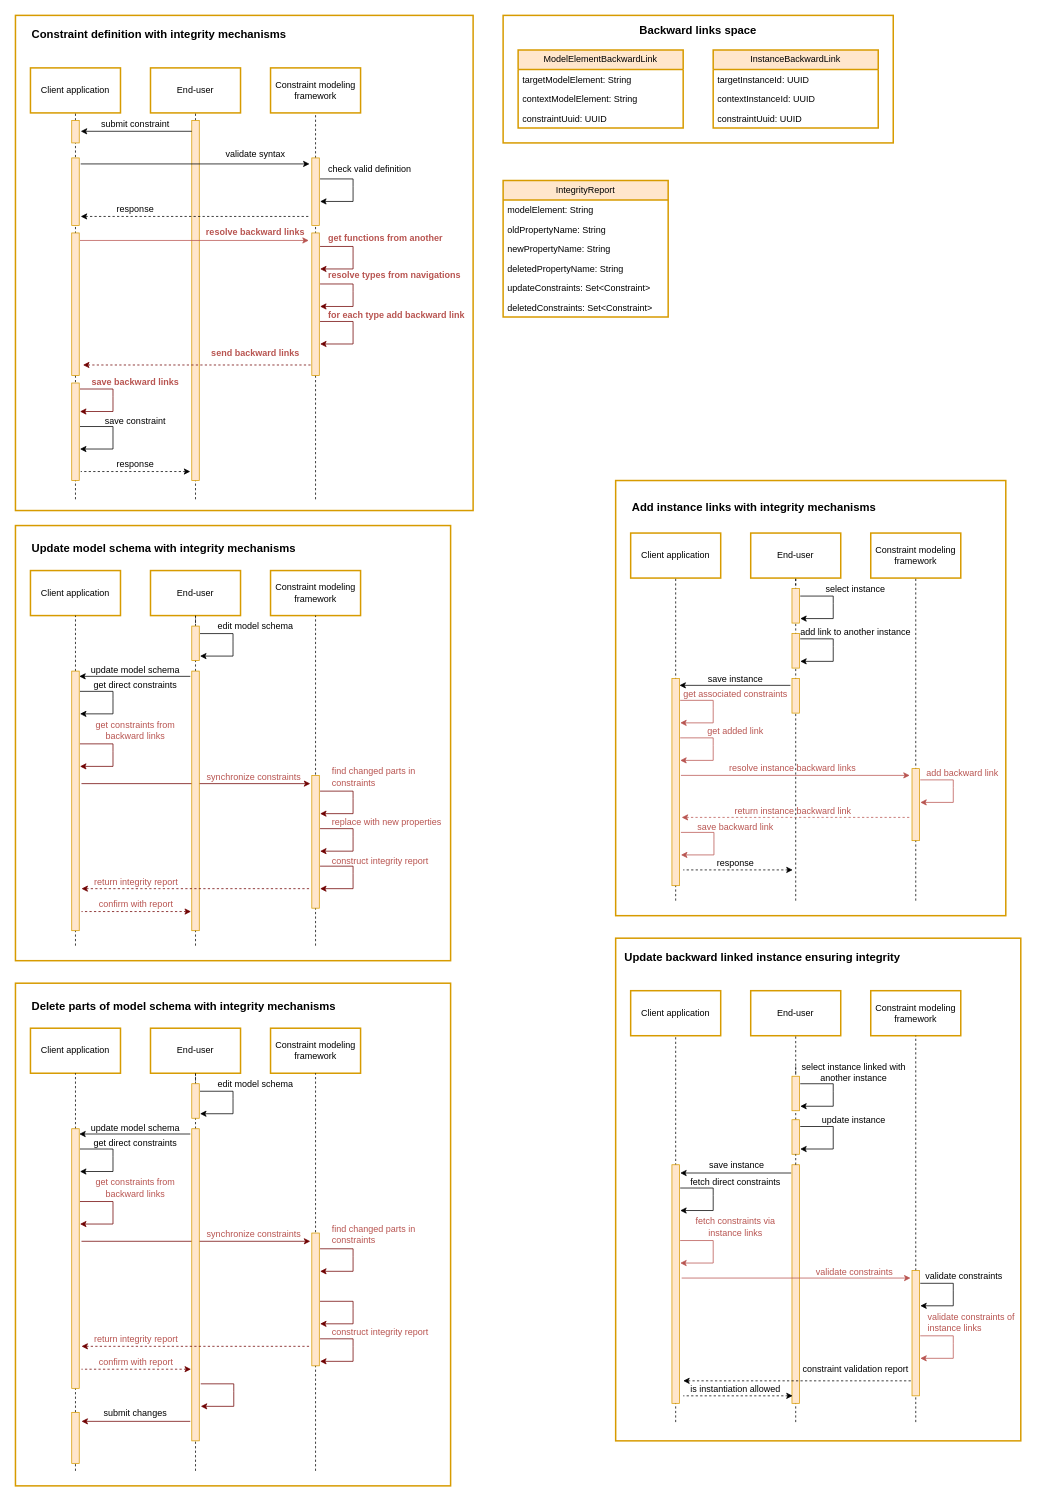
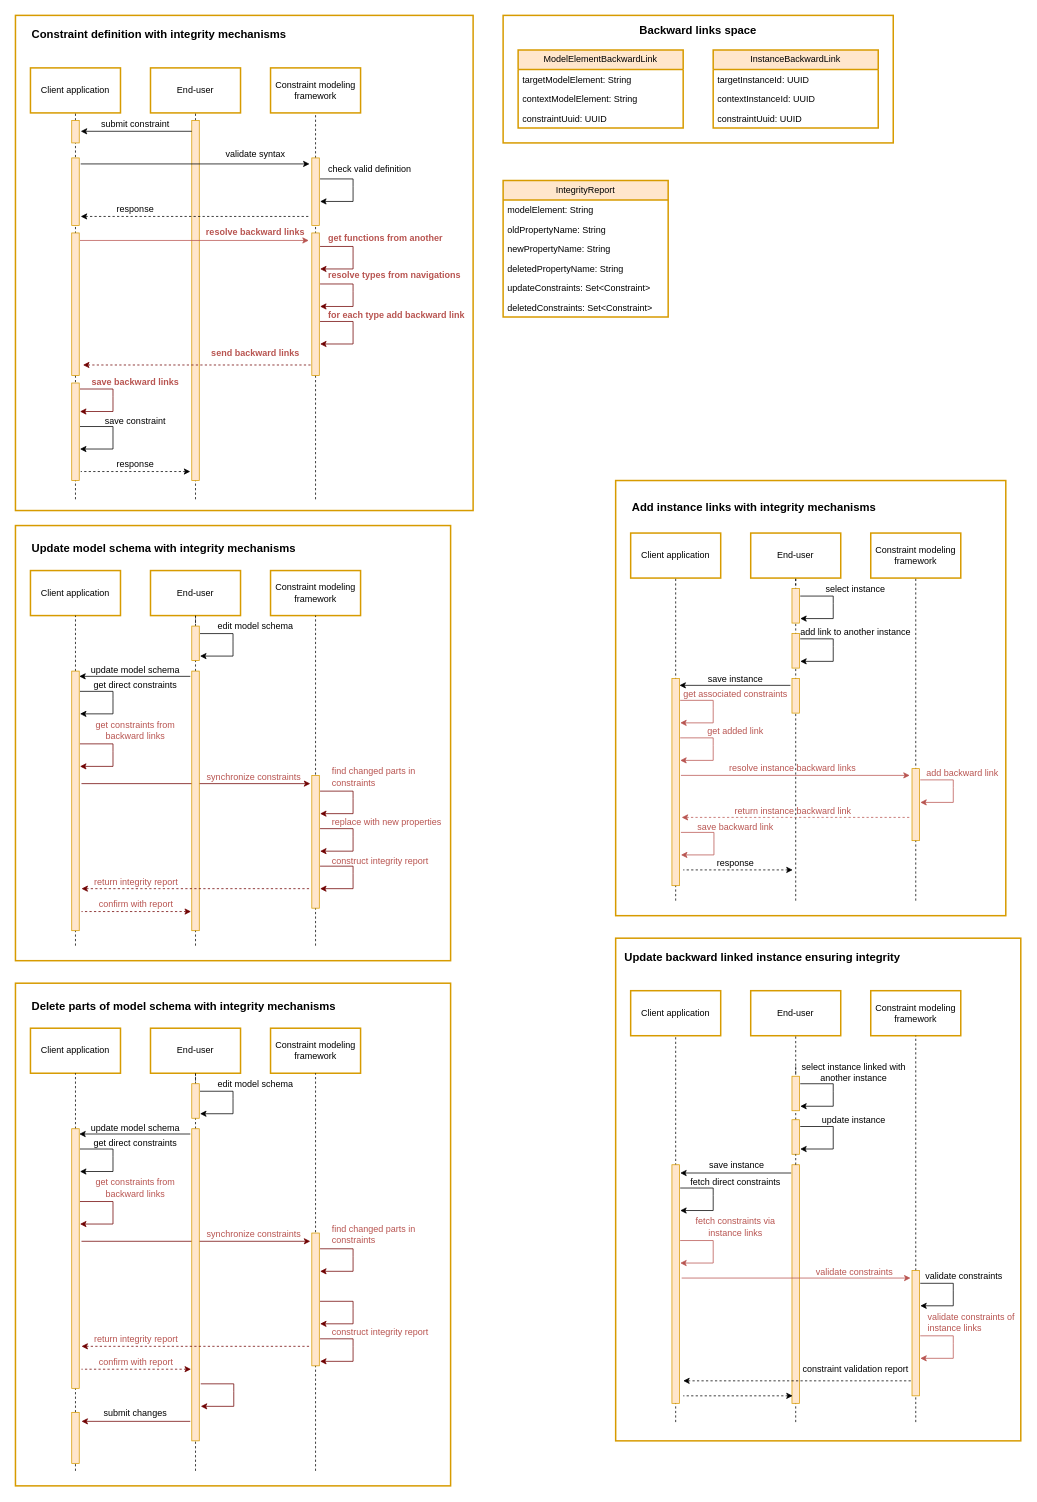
- <mxCell id="196" value="is instantiation allowed" style="text;html=1;strokeColor=none;fillColor=none;align=center;verticalAlign=middle;whiteSpace=wrap;rounded=0;" vertex="1" parent="160"><mxGeometry x="85" y="587" width="150" height="30" as="geometry" /></mxCell>
